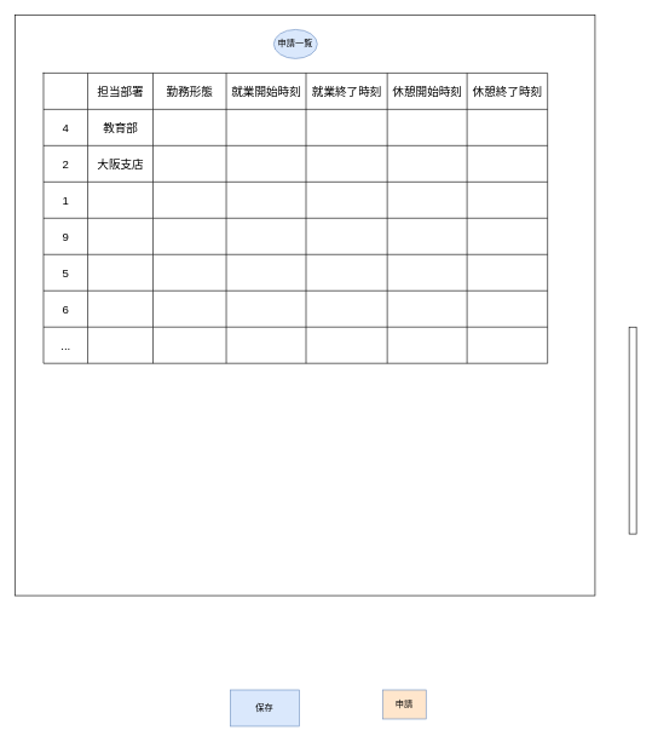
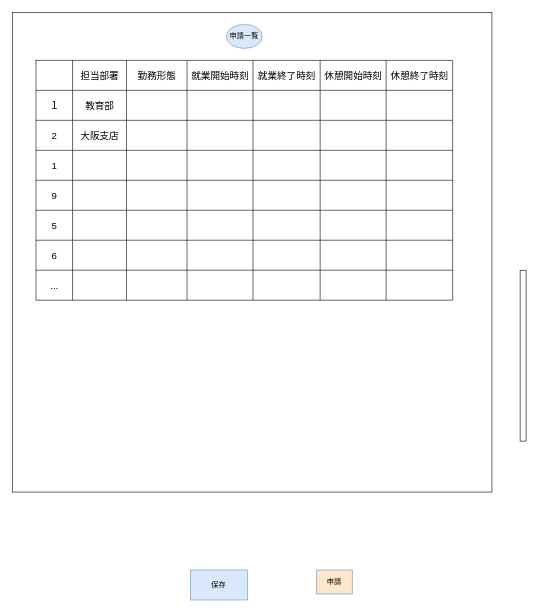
- <mxCell id="13" value="4" style="shape=partialRectangle;html=1;whiteSpace=wrap;connectable=0;strokeColor=inherit;overflow=hidden;fillColor=none;top=0;left=0;bottom=0;right=0;pointerEvents=1;fontSize=16;" vertex="1" parent="12"><mxGeometry width="61" height="50" as="geometry"><mxRectangle width="61" height="50" as="alternateBounds" /></mxGeometry></mxCell>
+ <mxCell id="13" value="１" style="shape=partialRectangle;html=1;whiteSpace=wrap;connectable=0;strokeColor=inherit;overflow=hidden;fillColor=none;top=0;left=0;bottom=0;right=0;pointerEvents=1;fontSize=16;" vertex="1" parent="12"><mxGeometry width="61" height="50" as="geometry"><mxRectangle width="61" height="50" as="alternateBounds" /></mxGeometry></mxCell>
